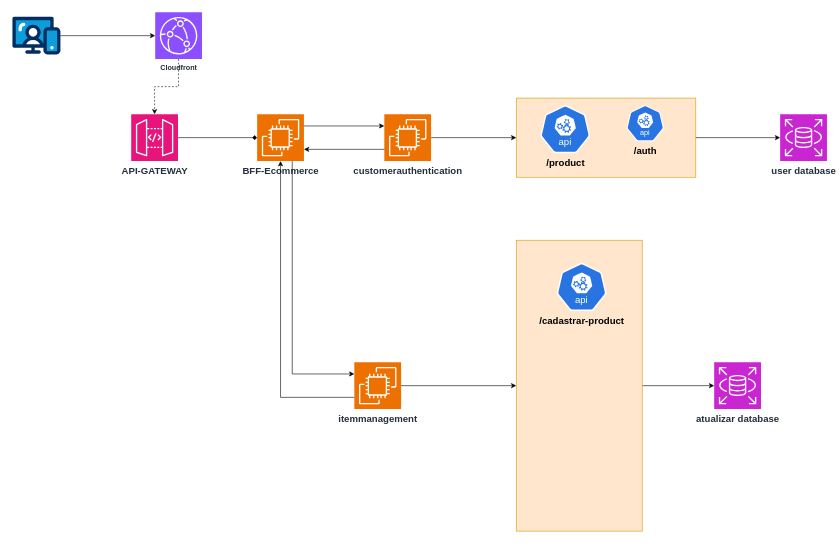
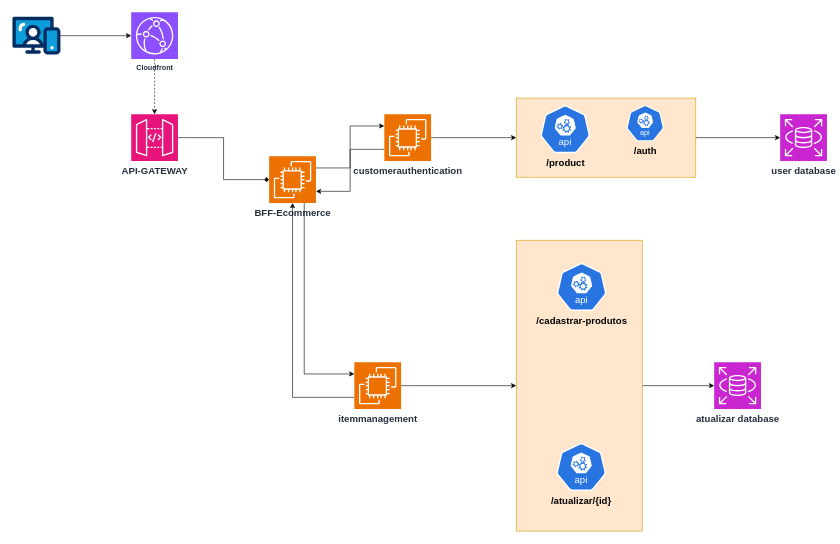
- <mxCell id="13" value="&lt;b&gt;Cloudfront&lt;/b&gt;" style="sketch=0;points=[[0,0,0],[0.25,0,0],[0.5,0,0],[0.75,0,0],[1,0,0],[0,1,0],[0.25,1,0],[0.5,1,0],[0.75,1,0],[1,1,0],[0,0.25,0],[0,0.5,0],[0,0.75,0],[1,0.25,0],[1,0.5,0],[1,0.75,0]];outlineConnect=0;fontColor=#232F3E;fillColor=#8C4FFF;strokeColor=#ffffff;dashed=0;verticalLabelPosition=bottom;verticalAlign=top;align=center;html=1;fontSize=12;fontStyle=0;aspect=fixed;shape=mxgraph.aws4.resourceIcon;resIcon=mxgraph.aws4.cloudfront;" parent="1" vertex="1"><mxGeometry x="258" y="20" width="78" height="78" as="geometry" /></mxCell>
+ <mxCell id="13" value="&lt;b&gt;Cloudfront&lt;/b&gt;" style="sketch=0;points=[[0,0,0],[0.25,0,0],[0.5,0,0],[0.75,0,0],[1,0,0],[0,1,0],[0.25,1,0],[0.5,1,0],[0.75,1,0],[1,1,0],[0,0.25,0],[0,0.5,0],[0,0.75,0],[1,0.25,0],[1,0.5,0],[1,0.75,0]];outlineConnect=0;fontColor=#232F3E;fillColor=#8C4FFF;strokeColor=#ffffff;dashed=0;verticalLabelPosition=bottom;verticalAlign=top;align=center;html=1;fontSize=12;fontStyle=0;aspect=fixed;shape=mxgraph.aws4.resourceIcon;resIcon=mxgraph.aws4.cloudfront;" parent="1" vertex="1"><mxGeometry x="218" y="20" width="78" height="78" as="geometry" /></mxCell>
- <mxCell id="5" value="&lt;b&gt;&lt;font style=&quot;font-size: 16px;&quot;&gt;BFF-Ecommerce&lt;/font&gt;&lt;/b&gt;" style="sketch=0;points=[[0,0,0],[0.25,0,0],[0.5,0,0],[0.75,0,0],[1,0,0],[0,1,0],[0.25,1,0],[0.5,1,0],[0.75,1,0],[1,1,0],[0,0.25,0],[0,0.5,0],[0,0.75,0],[1,0.25,0],[1,0.5,0],[1,0.75,0]];outlineConnect=0;fontColor=#232F3E;fillColor=#ED7100;strokeColor=#ffffff;dashed=0;verticalLabelPosition=bottom;verticalAlign=top;align=center;html=1;fontSize=12;fontStyle=0;aspect=fixed;shape=mxgraph.aws4.resourceIcon;resIcon=mxgraph.aws4.ec2;" parent="1" vertex="1"><mxGeometry x="428" y="190" width="78" height="78" as="geometry" /></mxCell>
+ <mxCell id="5" value="&lt;b&gt;&lt;font style=&quot;font-size: 16px;&quot;&gt;BFF-Ecommerce&lt;/font&gt;&lt;/b&gt;" style="sketch=0;points=[[0,0,0],[0.25,0,0],[0.5,0,0],[0.75,0,0],[1,0,0],[0,1,0],[0.25,1,0],[0.5,1,0],[0.75,1,0],[1,1,0],[0,0.25,0],[0,0.5,0],[0,0.75,0],[1,0.25,0],[1,0.5,0],[1,0.75,0]];outlineConnect=0;fontColor=#232F3E;fillColor=#ED7100;strokeColor=#ffffff;dashed=0;verticalLabelPosition=bottom;verticalAlign=top;align=center;html=1;fontSize=12;fontStyle=0;aspect=fixed;shape=mxgraph.aws4.resourceIcon;resIcon=mxgraph.aws4.ec2;" parent="1" vertex="1"><mxGeometry x="448" y="260" width="78" height="78" as="geometry" /></mxCell>
- <mxCell id="23" value="&lt;span style=&quot;font-size: 16px;&quot;&gt;&lt;b&gt;/cadastrar-product&lt;/b&gt;&lt;/span&gt;" style="aspect=fixed;sketch=0;html=1;dashed=0;whitespace=wrap;verticalLabelPosition=bottom;verticalAlign=top;fillColor=#2875E2;strokeColor=#ffffff;points=[[0.005,0.63,0],[0.1,0.2,0],[0.9,0.2,0],[0.5,0,0],[0.995,0.63,0],[0.72,0.99,0],[0.5,1,0],[0.28,0.99,0]];shape=mxgraph.kubernetes.icon2;kubernetesLabel=1;prIcon=api" vertex="1" parent="1"><mxGeometry x="927.33" y="438" width="83.33" height="80" as="geometry" /></mxCell>
+ <mxCell id="23" value="&lt;span style=&quot;font-size: 16px;&quot;&gt;&lt;b&gt;/cadastrar-produtos&lt;/b&gt;&lt;/span&gt;" style="aspect=fixed;sketch=0;html=1;dashed=0;whitespace=wrap;verticalLabelPosition=bottom;verticalAlign=top;fillColor=#2875E2;strokeColor=#ffffff;points=[[0.005,0.63,0],[0.1,0.2,0],[0.9,0.2,0],[0.5,0,0],[0.995,0.63,0],[0.72,0.99,0],[0.5,1,0],[0.28,0.99,0]];shape=mxgraph.kubernetes.icon2;kubernetesLabel=1;prIcon=api" vertex="1" parent="1"><mxGeometry x="927.33" y="438" width="83.33" height="80" as="geometry" /></mxCell>
+ <mxCell id="25" value="&lt;b&gt;&lt;font style=&quot;font-size: 16px;&quot;&gt;/atualizar/{id}&lt;/font&gt;&lt;/b&gt;" style="aspect=fixed;sketch=0;html=1;dashed=0;whitespace=wrap;verticalLabelPosition=bottom;verticalAlign=top;fillColor=#2875E2;strokeColor=#ffffff;points=[[0.005,0.63,0],[0.1,0.2,0],[0.9,0.2,0],[0.5,0,0],[0.995,0.63,0],[0.72,0.99,0],[0.5,1,0],[0.28,0.99,0]];shape=mxgraph.kubernetes.icon2;kubernetesLabel=1;prIcon=api" vertex="1" parent="1"><mxGeometry x="926.67" y="738" width="83.33" height="80" as="geometry" /></mxCell>
